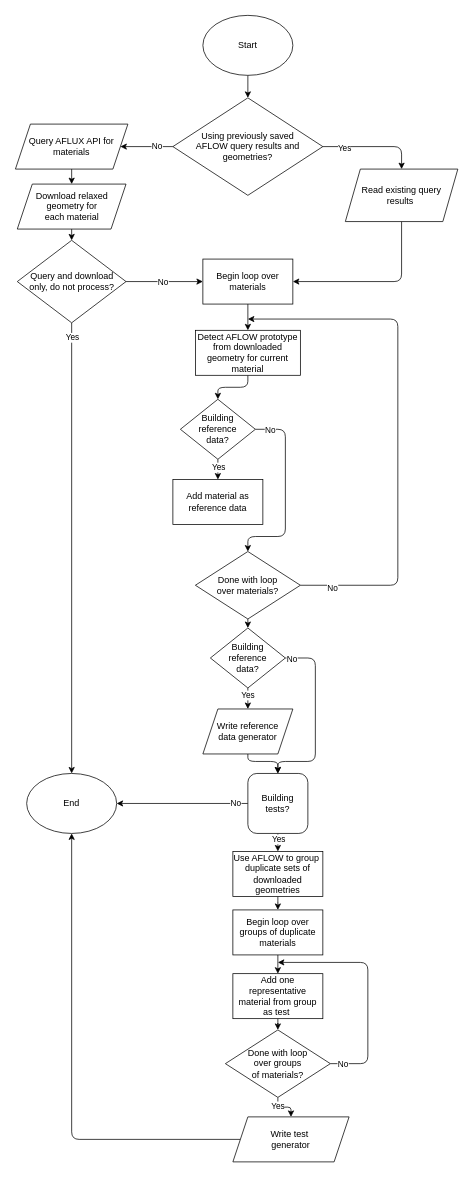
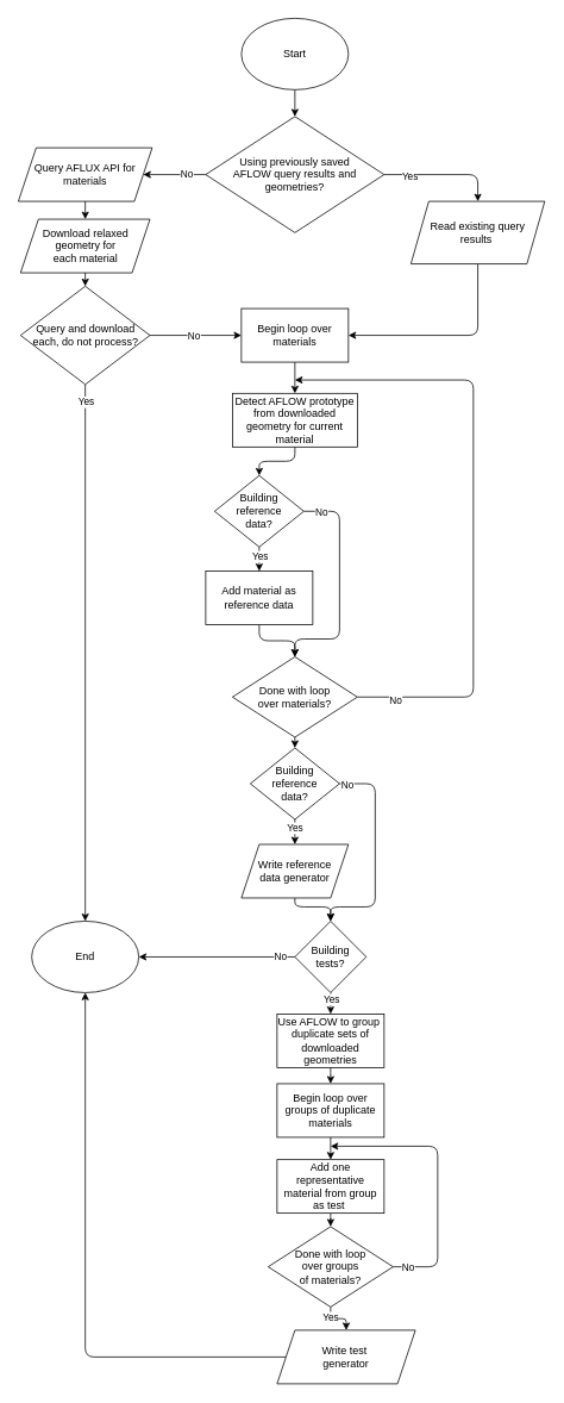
- <mxCell id="19" value="Query and download &lt;br&gt;only, do not process?" style="rhombus;whiteSpace=wrap;html=1;" parent="1" vertex="1"><mxGeometry x="22.5" y="320" width="145" height="110" as="geometry" /></mxCell>
+ <mxCell id="19" value="Query and download &lt;br&gt;each, do not process?" style="rhombus;whiteSpace=wrap;html=1;" parent="1" vertex="1"><mxGeometry x="22.5" y="320" width="145" height="110" as="geometry" /></mxCell>
+ <mxCell id="28" style="edgeStyle=orthogonalEdgeStyle;html=1;entryX=0.5;entryY=0;entryDx=0;entryDy=0;" edge="1" parent="1" source="29" target="35"><mxGeometry relative="1" as="geometry" /></mxCell>
- <mxCell id="45" value="Building tests?" style="whiteSpace=wrap;html=1;rounded=1;" vertex="1" parent="1"><mxGeometry x="330" y="1031" width="80" height="80" as="geometry" /></mxCell>
+ <mxCell id="45" value="Building tests?" style="rhombus;whiteSpace=wrap;html=1;" vertex="1" parent="1"><mxGeometry x="330" y="1031" width="80" height="80" as="geometry" /></mxCell>
